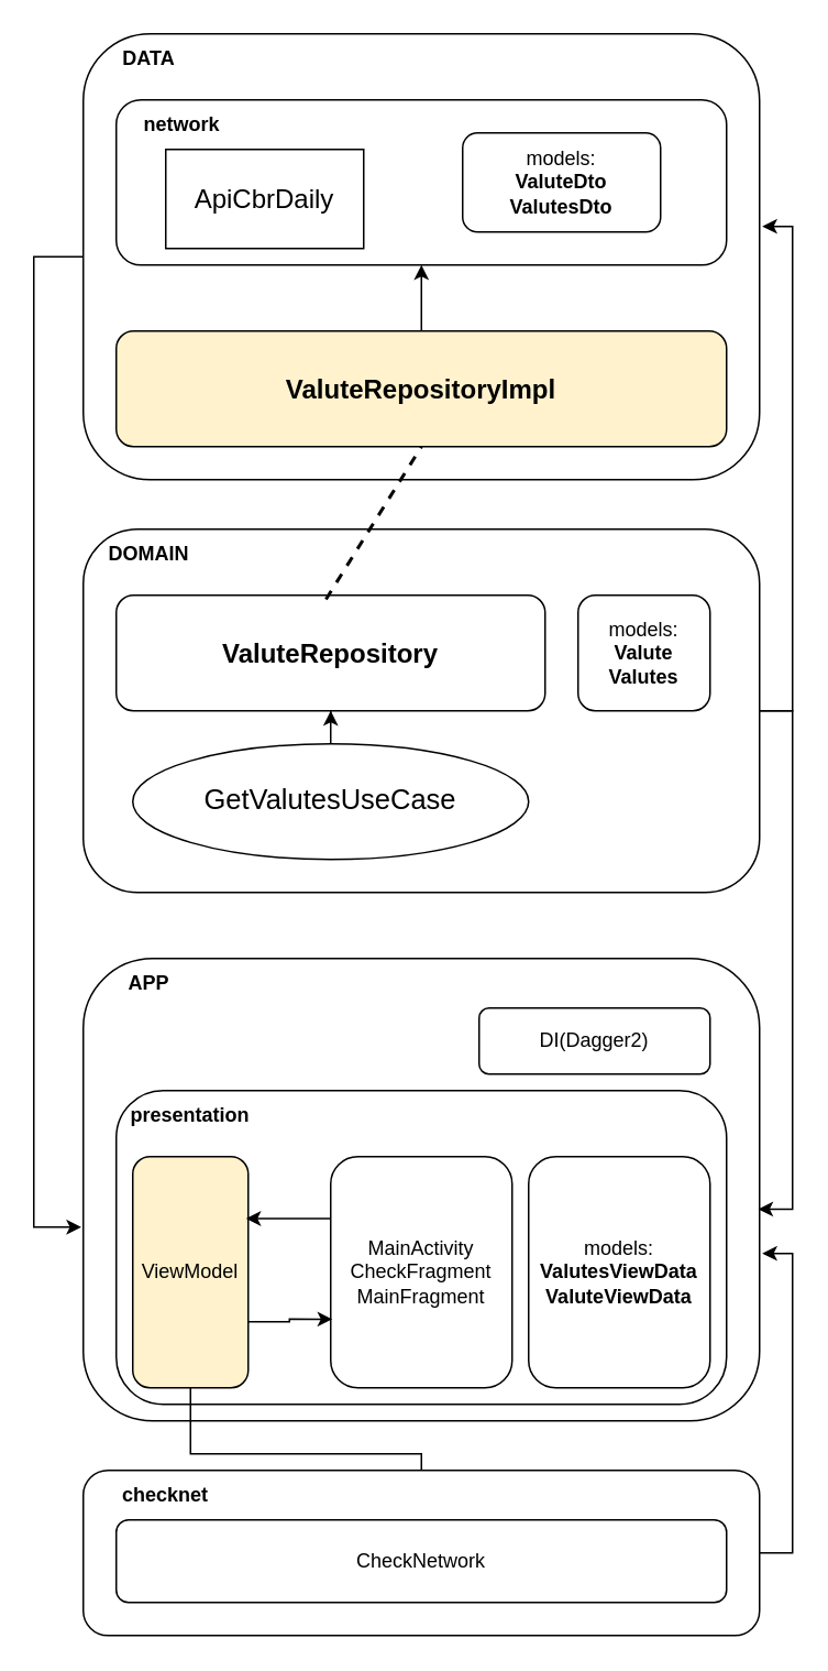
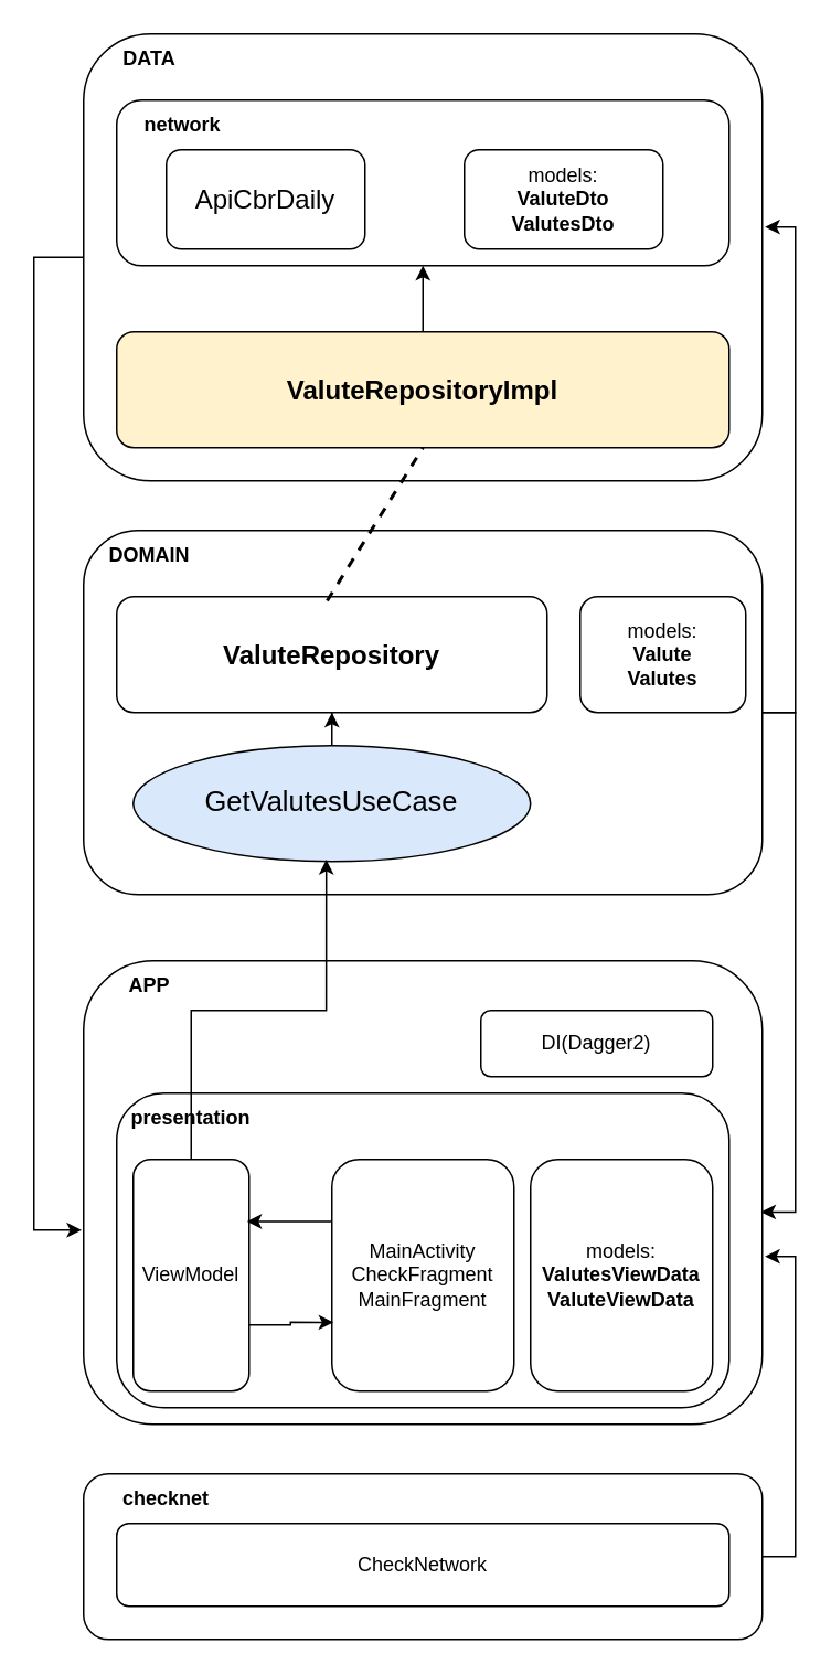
- <mxCell id="18" value="models:&lt;div&gt;&lt;b&gt;ValuteDto&lt;/b&gt;&lt;/div&gt;&lt;div&gt;&lt;b&gt;ValutesDto&lt;/b&gt;&lt;/div&gt;" style="rounded=1;whiteSpace=wrap;html=1;" vertex="1" parent="1"><mxGeometry x="280" y="80" width="120" height="60" as="geometry" /></mxCell>
+ <mxCell id="18" value="models:&lt;div&gt;&lt;b&gt;ValuteDto&lt;/b&gt;&lt;/div&gt;&lt;div&gt;&lt;b&gt;ValutesDto&lt;/b&gt;&lt;/div&gt;" style="rounded=1;whiteSpace=wrap;html=1;" vertex="1" parent="1"><mxGeometry x="280" y="90" width="120" height="60" as="geometry" /></mxCell>
- <mxCell id="17" value="&lt;font style=&quot;font-size: 16px;&quot;&gt;ApiCbrDaily&lt;/font&gt;" style="whiteSpace=wrap;html=1;rounded=0;" vertex="1" parent="1"><mxGeometry x="100" y="90" width="120" height="60" as="geometry" /></mxCell>
+ <mxCell id="17" value="&lt;font style=&quot;font-size: 16px;&quot;&gt;ApiCbrDaily&lt;/font&gt;" style="rounded=1;whiteSpace=wrap;html=1;" vertex="1" parent="1"><mxGeometry x="100" y="90" width="120" height="60" as="geometry" /></mxCell>
- <mxCell id="8" value="&lt;div&gt;models:&lt;/div&gt;&lt;b&gt;Valute&lt;/b&gt;&lt;div&gt;&lt;b&gt;Valutes&lt;/b&gt;&lt;/div&gt;" style="rounded=1;whiteSpace=wrap;html=1;" vertex="1" parent="1"><mxGeometry x="350" y="360" width="80" height="70" as="geometry" /></mxCell>
+ <mxCell id="8" value="&lt;div&gt;models:&lt;/div&gt;&lt;b&gt;Valute&lt;/b&gt;&lt;div&gt;&lt;b&gt;Valutes&lt;/b&gt;&lt;/div&gt;" style="rounded=1;whiteSpace=wrap;html=1;" vertex="1" parent="1"><mxGeometry x="350" y="360" width="100" height="70" as="geometry" /></mxCell>
- <mxCell id="11" value="&lt;font style=&quot;font-size: 17px;&quot;&gt;GetValutesUseCase&lt;/font&gt;" style="ellipse;whiteSpace=wrap;html=1;" vertex="1" parent="1"><mxGeometry x="80" y="450" width="240" height="70" as="geometry" /></mxCell>
+ <mxCell id="11" value="&lt;font style=&quot;font-size: 17px;&quot;&gt;GetValutesUseCase&lt;/font&gt;" style="ellipse;whiteSpace=wrap;html=1;fillColor=#dae8fc;" vertex="1" parent="1"><mxGeometry x="80" y="450" width="240" height="70" as="geometry" /></mxCell>
- <mxCell id="21" value="ViewModel" style="rounded=1;whiteSpace=wrap;html=1;fillColor=#fff2cc;" vertex="1" parent="1"><mxGeometry x="80" y="700" width="70" height="140" as="geometry" /></mxCell>
+ <mxCell id="21" value="ViewModel" style="rounded=1;whiteSpace=wrap;html=1;" vertex="1" parent="1"><mxGeometry x="80" y="700" width="70" height="140" as="geometry" /></mxCell>
- <mxCell id="26" style="edgeStyle=orthogonalEdgeStyle;rounded=0;orthogonalLoop=1;jettySize=auto;html=1;" edge="1" parent="1" source="21" target="33"><mxGeometry relative="1" as="geometry" /></mxCell>
+ <mxCell id="26" style="edgeStyle=orthogonalEdgeStyle;rounded=0;orthogonalLoop=1;jettySize=auto;html=1;entryX=0.486;entryY=0.984;entryDx=0;entryDy=0;entryPerimeter=0;" edge="1" parent="1" source="21" target="11"><mxGeometry relative="1" as="geometry" /></mxCell>
